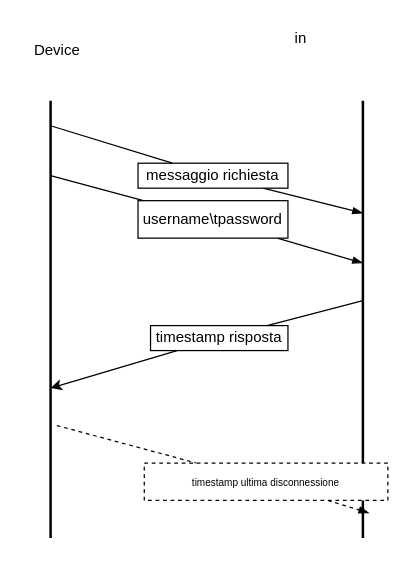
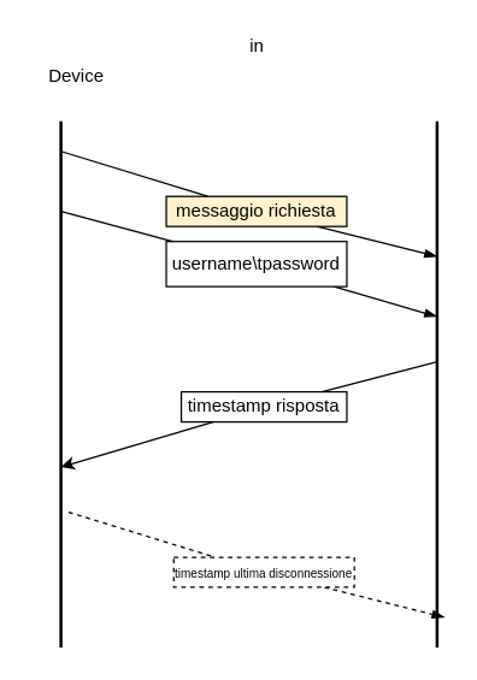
- <mxCell id="8" value="in" style="text;html=1;align=center;verticalAlign=middle;resizable=0;points=[];autosize=1;" vertex="1" parent="1"><mxGeometry x="230" y="20" width="20" height="20" as="geometry" /></mxCell>
+ <mxCell id="8" value="in" style="text;html=1;align=center;verticalAlign=middle;resizable=0;points=[];autosize=1;" vertex="1" parent="1"><mxGeometry x="160" y="20" width="20" height="20" as="geometry" /></mxCell>
- <mxCell id="4" value="Device" style="text;html=1;align=center;verticalAlign=middle;resizable=0;points=[];autosize=1;" vertex="1" parent="1"><mxGeometry x="20" y="30" width="50" height="20" as="geometry" /></mxCell>
+ <mxCell id="4" value="Device" style="text;html=1;align=center;verticalAlign=middle;resizable=0;points=[];autosize=1;" vertex="1" parent="1"><mxGeometry x="25" y="40" width="50" height="20" as="geometry" /></mxCell>
- <mxCell id="6" value="messaggio richiesta" style="rounded=0;whiteSpace=wrap;html=1;" vertex="1" parent="1"><mxGeometry x="110" y="130" width="120" height="20" as="geometry" /></mxCell>
+ <mxCell id="6" value="messaggio richiesta" style="rounded=0;whiteSpace=wrap;html=1;fillColor=#fff2cc;" vertex="1" parent="1"><mxGeometry x="110" y="130" width="120" height="20" as="geometry" /></mxCell>
- <mxCell id="16" value="&lt;font style=&quot;font-size: 8px&quot;&gt;timestamp ultima disconnessione&lt;/font&gt;" style="rounded=0;whiteSpace=wrap;html=1;dashed=1;" vertex="1" parent="1"><mxGeometry x="115" y="370" width="195" height="30" as="geometry" /></mxCell>
+ <mxCell id="16" value="&lt;font style=&quot;font-size: 8px&quot;&gt;timestamp ultima disconnessione&lt;/font&gt;" style="rounded=0;whiteSpace=wrap;html=1;dashed=1;" vertex="1" parent="1"><mxGeometry x="115" y="370" width="120" height="20" as="geometry" /></mxCell>
